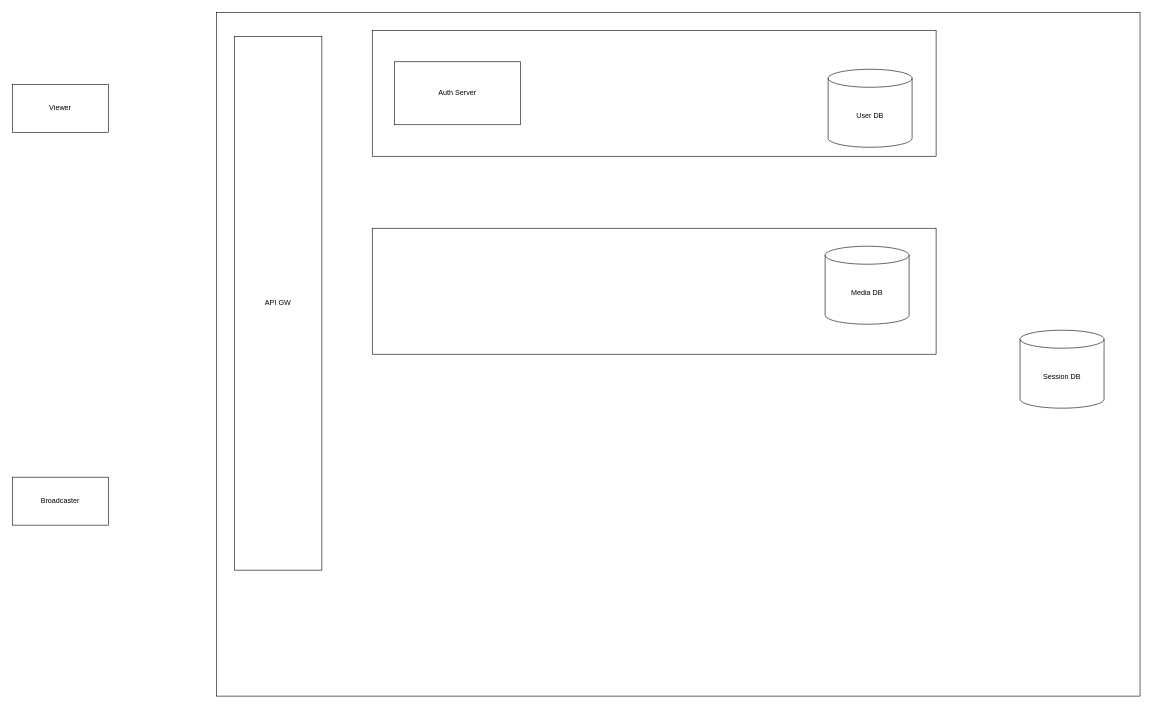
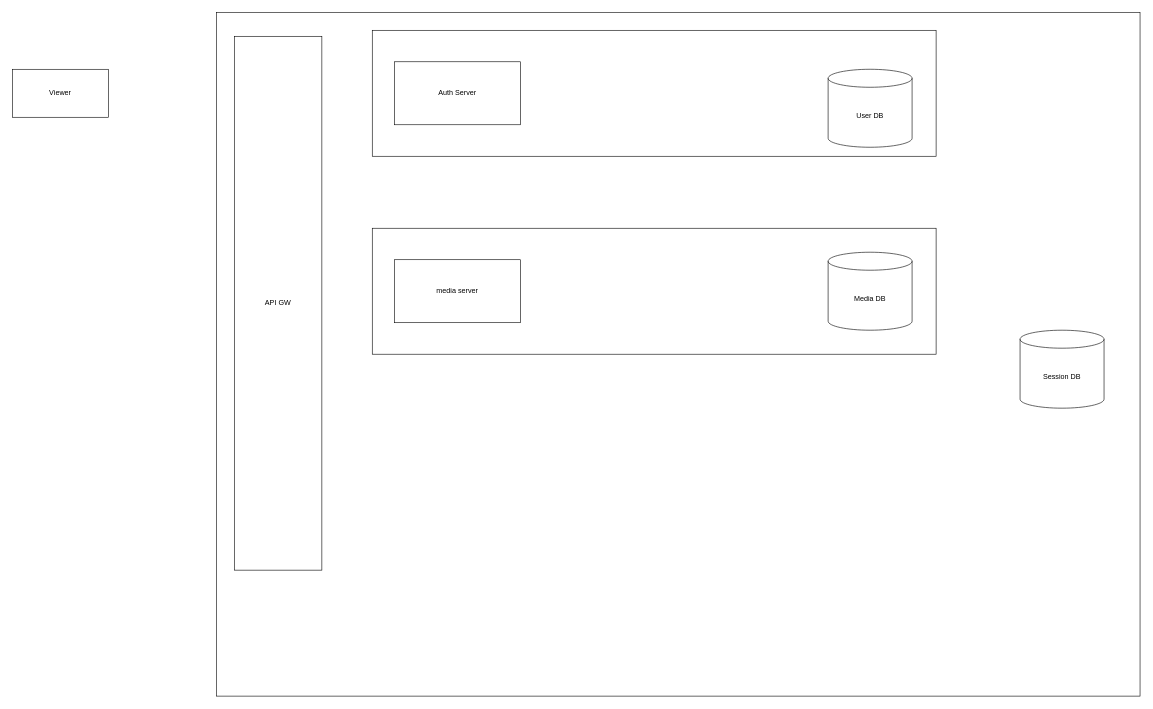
- <mxCell id="2" value="Viewer" style="rounded=0;whiteSpace=wrap;html=1;" parent="1" vertex="1"><mxGeometry x="20" y="140" width="160" height="80" as="geometry" /></mxCell>
+ <mxCell id="2" value="Viewer" style="rounded=0;whiteSpace=wrap;html=1;" parent="1" vertex="1"><mxGeometry x="20" y="115" width="160" height="80" as="geometry" /></mxCell>
- <mxCell id="12" value="Media&amp;nbsp;DB" style="shape=cylinder3;whiteSpace=wrap;html=1;boundedLbl=1;backgroundOutline=1;size=15;" parent="1" vertex="1"><mxGeometry x="1375" y="410" width="140" height="130" as="geometry" /></mxCell>
+ <mxCell id="12" value="Media&amp;nbsp;DB" style="shape=cylinder3;whiteSpace=wrap;html=1;boundedLbl=1;backgroundOutline=1;size=15;" parent="1" vertex="1"><mxGeometry x="1380" y="420" width="140" height="130" as="geometry" /></mxCell>
+ <mxCell id="10" value="media server" style="rounded=0;whiteSpace=wrap;html=1;" parent="1" vertex="1"><mxGeometry x="657" y="432.5" width="210" height="105" as="geometry" /></mxCell>
- <mxCell id="11" value="Broadcaster" style="rounded=0;whiteSpace=wrap;html=1;" parent="1" vertex="1"><mxGeometry x="20" y="795" width="160" height="80" as="geometry" /></mxCell>
